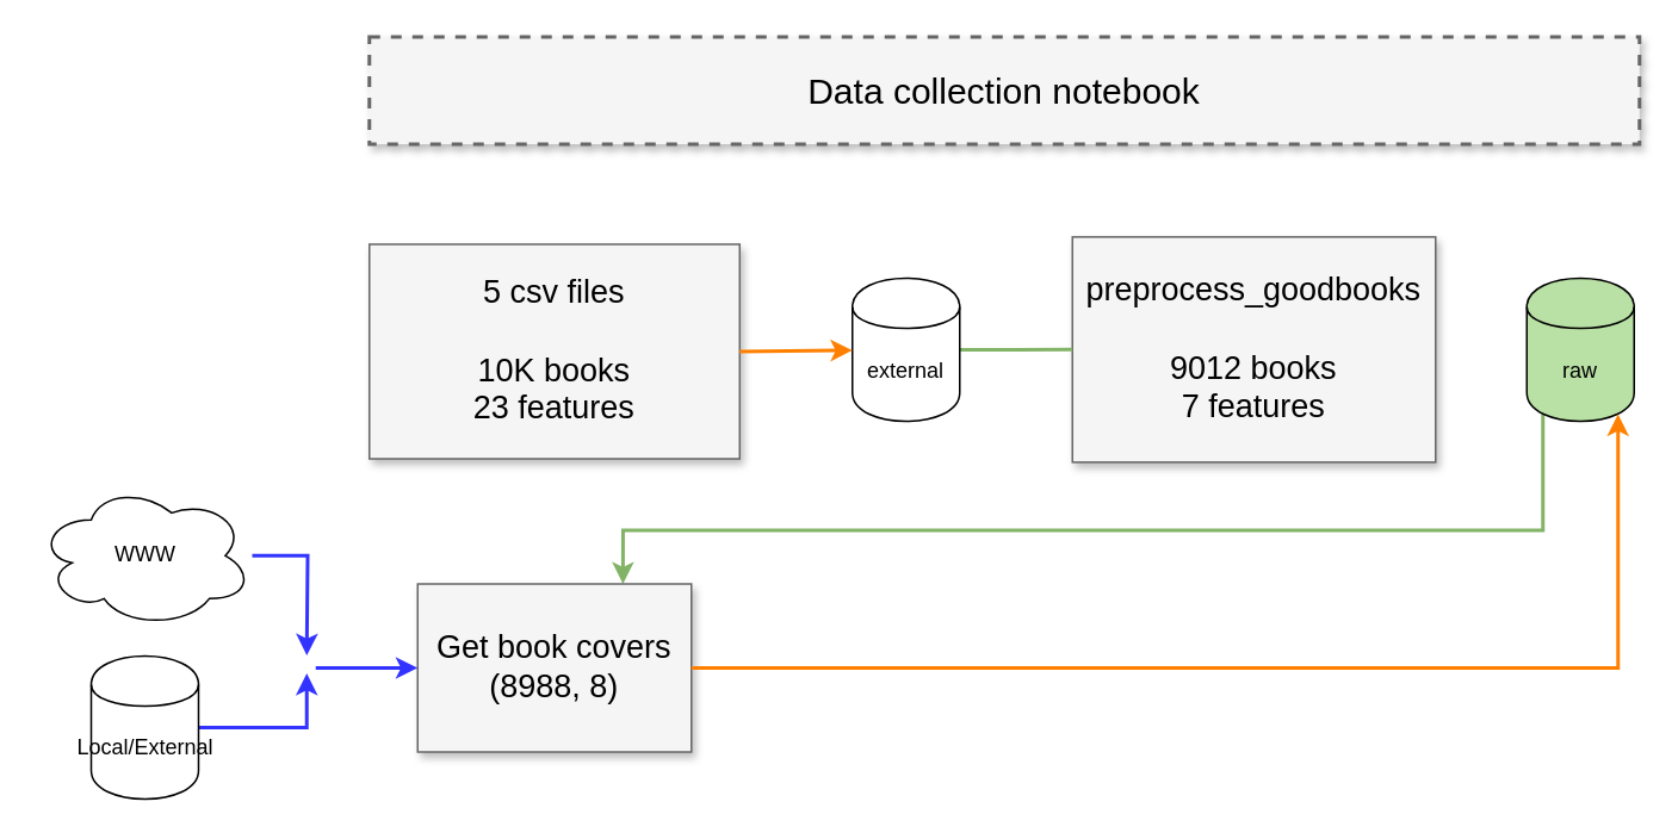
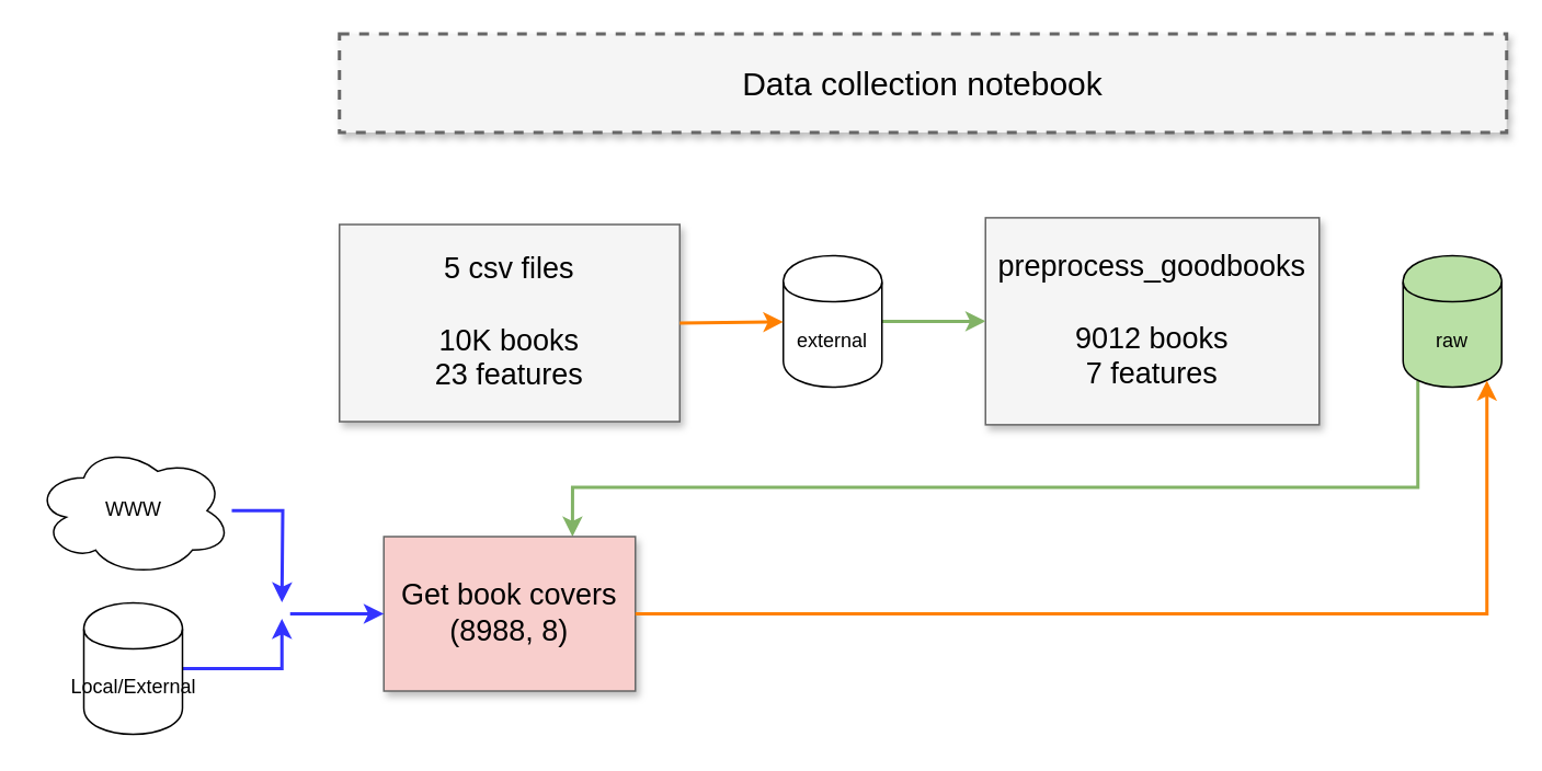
- <mxCell id="13" value="" style="edgeStyle=orthogonalEdgeStyle;rounded=0;orthogonalLoop=1;jettySize=auto;html=1;strokeColor=#82b366;strokeWidth=2;fillColor=#d5e8d4;endArrow=none;" parent="1" source="14" target="3" edge="1"><mxGeometry relative="1" as="geometry" /></mxCell>
+ <mxCell id="13" value="" style="edgeStyle=orthogonalEdgeStyle;rounded=0;orthogonalLoop=1;jettySize=auto;html=1;strokeColor=#82b366;strokeWidth=2;fillColor=#d5e8d4;" parent="1" source="14" target="3" edge="1"><mxGeometry relative="1" as="geometry" /></mxCell>
- <mxCell id="12" value="Get book covers (&lt;span&gt;8988, 8)&lt;/span&gt;" style="whiteSpace=wrap;html=1;shadow=1;fontSize=18;fillColor=#f5f5f5;strokeColor=#666666;" parent="1" vertex="1"><mxGeometry x="233" y="326" width="153" height="94" as="geometry" /></mxCell>
+ <mxCell id="12" value="Get book covers (&lt;span&gt;8988, 8)&lt;/span&gt;" style="whiteSpace=wrap;html=1;shadow=1;fontSize=18;fillColor=#f8cecc;strokeColor=#666666;" parent="1" vertex="1"><mxGeometry x="233" y="326" width="153" height="94" as="geometry" /></mxCell>
